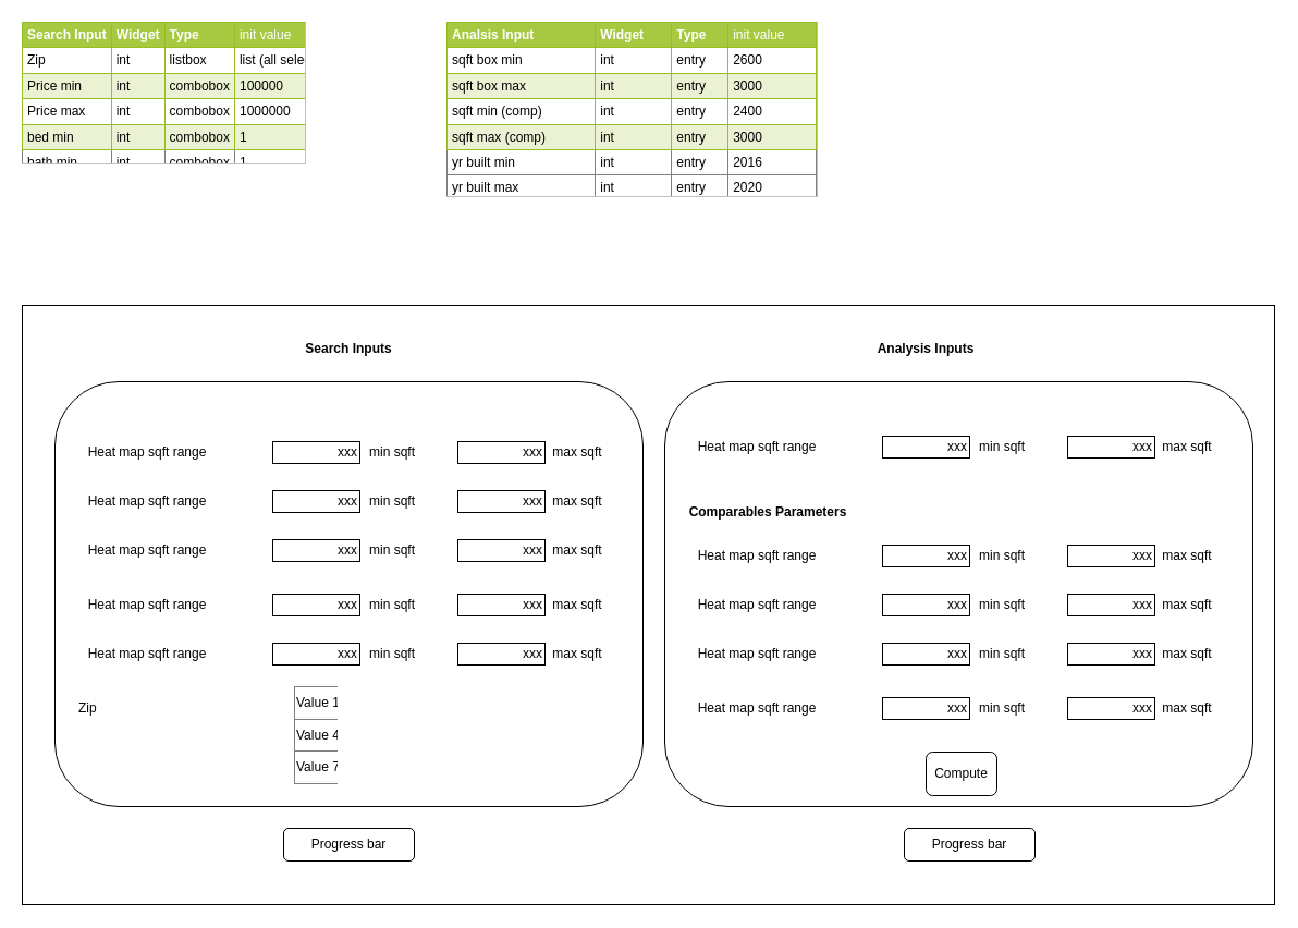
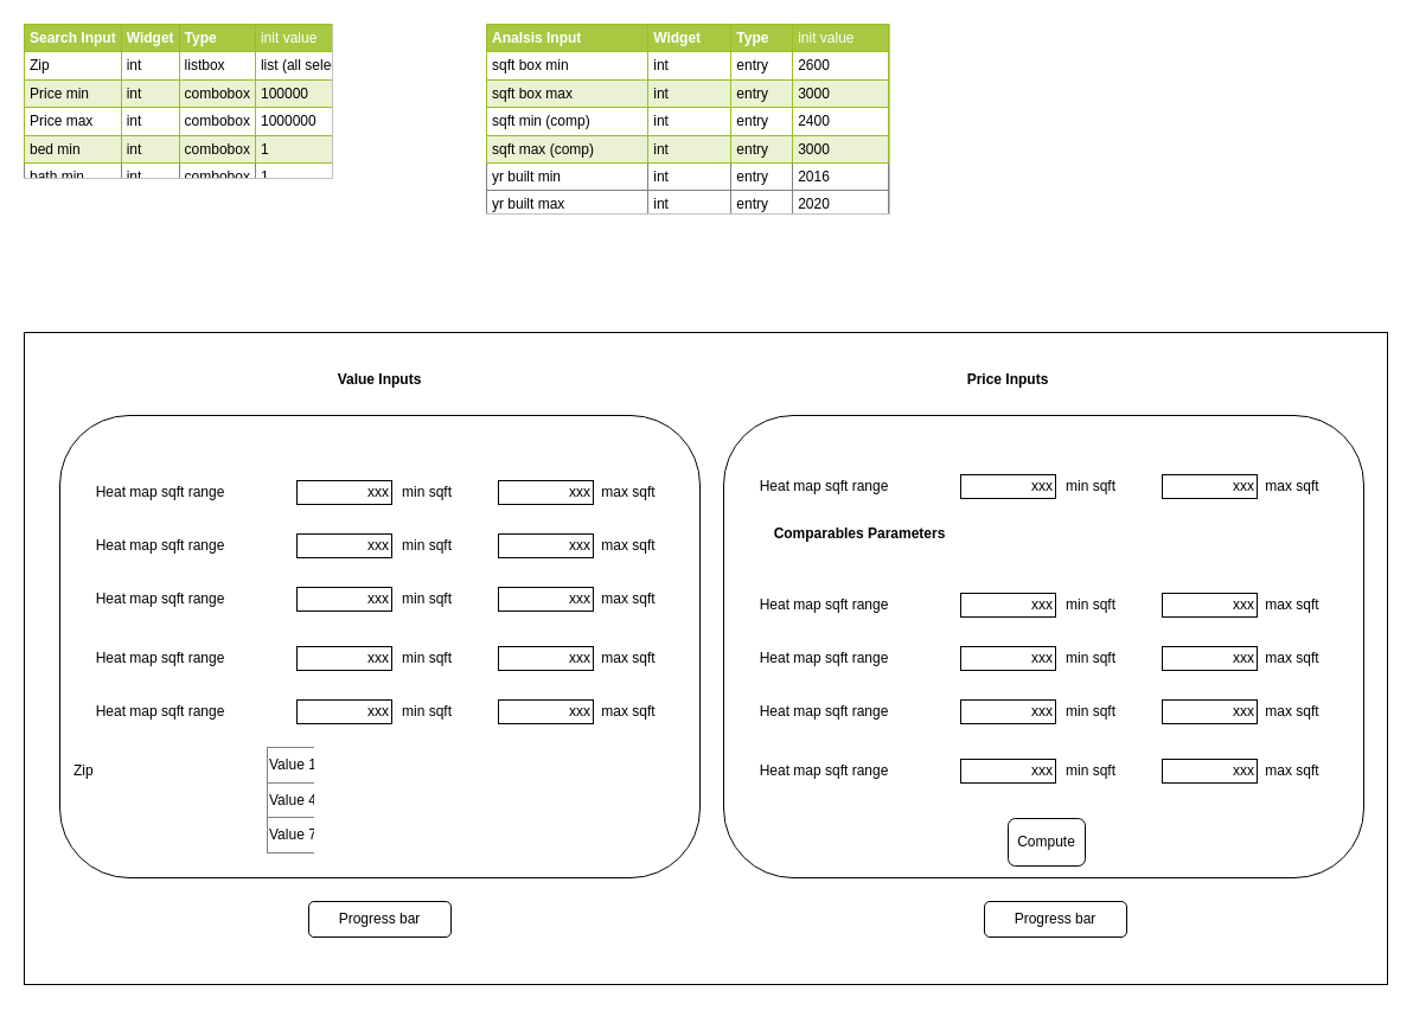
- <mxCell id="7" value="Search Inputs" style="text;html=1;strokeColor=none;fillColor=none;align=center;verticalAlign=middle;whiteSpace=wrap;rounded=0;fontStyle=1" vertex="1" parent="1"><mxGeometry x="255" y="310" width="130" height="20" as="geometry" /></mxCell>
+ <mxCell id="7" value="Value Inputs" style="text;html=1;strokeColor=none;fillColor=none;align=center;verticalAlign=middle;whiteSpace=wrap;rounded=0;fontStyle=1" vertex="1" parent="1"><mxGeometry x="255" y="310" width="130" height="20" as="geometry" /></mxCell>
- <mxCell id="8" value="Analysis Inputs" style="text;html=1;strokeColor=none;fillColor=none;align=center;verticalAlign=middle;whiteSpace=wrap;rounded=0;fontStyle=1" vertex="1" parent="1"><mxGeometry x="785" y="310" width="130" height="20" as="geometry" /></mxCell>
+ <mxCell id="8" value="Price Inputs" style="text;html=1;strokeColor=none;fillColor=none;align=center;verticalAlign=middle;whiteSpace=wrap;rounded=0;fontStyle=1" vertex="1" parent="1"><mxGeometry x="785" y="310" width="130" height="20" as="geometry" /></mxCell>
- <mxCell id="16" value="Comparables Parameters" style="text;html=1;strokeColor=none;fillColor=none;align=center;verticalAlign=middle;whiteSpace=wrap;rounded=0;fontStyle=1" vertex="1" parent="1"><mxGeometry x="630" y="460" width="150" height="20" as="geometry" /></mxCell>
+ <mxCell id="16" value="Comparables Parameters" style="text;html=1;strokeColor=none;fillColor=none;align=center;verticalAlign=middle;whiteSpace=wrap;rounded=0;fontStyle=1" vertex="1" parent="1"><mxGeometry x="650" y="440" width="150" height="20" as="geometry" /></mxCell>
- <mxCell id="63" value="Zip" style="text;html=1;strokeColor=none;fillColor=none;align=left;verticalAlign=middle;whiteSpace=wrap;rounded=0;" vertex="1" parent="1"><mxGeometry x="70" y="640" width="130" height="20" as="geometry" /></mxCell>
+ <mxCell id="63" value="Zip" style="text;html=1;strokeColor=none;fillColor=none;align=left;verticalAlign=middle;whiteSpace=wrap;rounded=0;" vertex="1" parent="1"><mxGeometry x="60" y="640" width="130" height="20" as="geometry" /></mxCell>
- <mxCell id="64" value="&lt;table border=&quot;1&quot; width=&quot;100%&quot; height=&quot;100%&quot; style=&quot;width:100%;height:100%;border-collapse:collapse;&quot;&gt;&lt;tr&gt;&lt;td align=&quot;center&quot;&gt;Value 1&lt;/td&gt;&lt;td align=&quot;center&quot;&gt;Value 2&lt;/td&gt;&lt;td align=&quot;center&quot;&gt;Value 3&lt;/td&gt;&lt;/tr&gt;&lt;tr&gt;&lt;td align=&quot;center&quot;&gt;Value 4&lt;/td&gt;&lt;td align=&quot;center&quot;&gt;Value 5&lt;/td&gt;&lt;td align=&quot;center&quot;&gt;Value 6&lt;/td&gt;&lt;/tr&gt;&lt;tr&gt;&lt;td align=&quot;center&quot;&gt;Value 7&lt;/td&gt;&lt;td align=&quot;center&quot;&gt;Value 8&lt;/td&gt;&lt;td align=&quot;center&quot;&gt;Value 9&lt;/td&gt;&lt;/tr&gt;&lt;/table&gt;" style="text;html=1;strokeColor=none;fillColor=none;overflow=fill;" vertex="1" parent="1"><mxGeometry x="270" y="630" width="40" height="90" as="geometry" /></mxCell>
+ <mxCell id="64" value="&lt;table border=&quot;1&quot; width=&quot;100%&quot; height=&quot;100%&quot; style=&quot;width:100%;height:100%;border-collapse:collapse;&quot;&gt;&lt;tr&gt;&lt;td align=&quot;center&quot;&gt;Value 1&lt;/td&gt;&lt;td align=&quot;center&quot;&gt;Value 2&lt;/td&gt;&lt;td align=&quot;center&quot;&gt;Value 3&lt;/td&gt;&lt;/tr&gt;&lt;tr&gt;&lt;td align=&quot;center&quot;&gt;Value 4&lt;/td&gt;&lt;td align=&quot;center&quot;&gt;Value 5&lt;/td&gt;&lt;td align=&quot;center&quot;&gt;Value 6&lt;/td&gt;&lt;/tr&gt;&lt;tr&gt;&lt;td align=&quot;center&quot;&gt;Value 7&lt;/td&gt;&lt;td align=&quot;center&quot;&gt;Value 8&lt;/td&gt;&lt;td align=&quot;center&quot;&gt;Value 9&lt;/td&gt;&lt;/tr&gt;&lt;/table&gt;" style="text;html=1;strokeColor=none;fillColor=none;overflow=fill;" vertex="1" parent="1"><mxGeometry x="225" y="630" width="40" height="90" as="geometry" /></mxCell>
